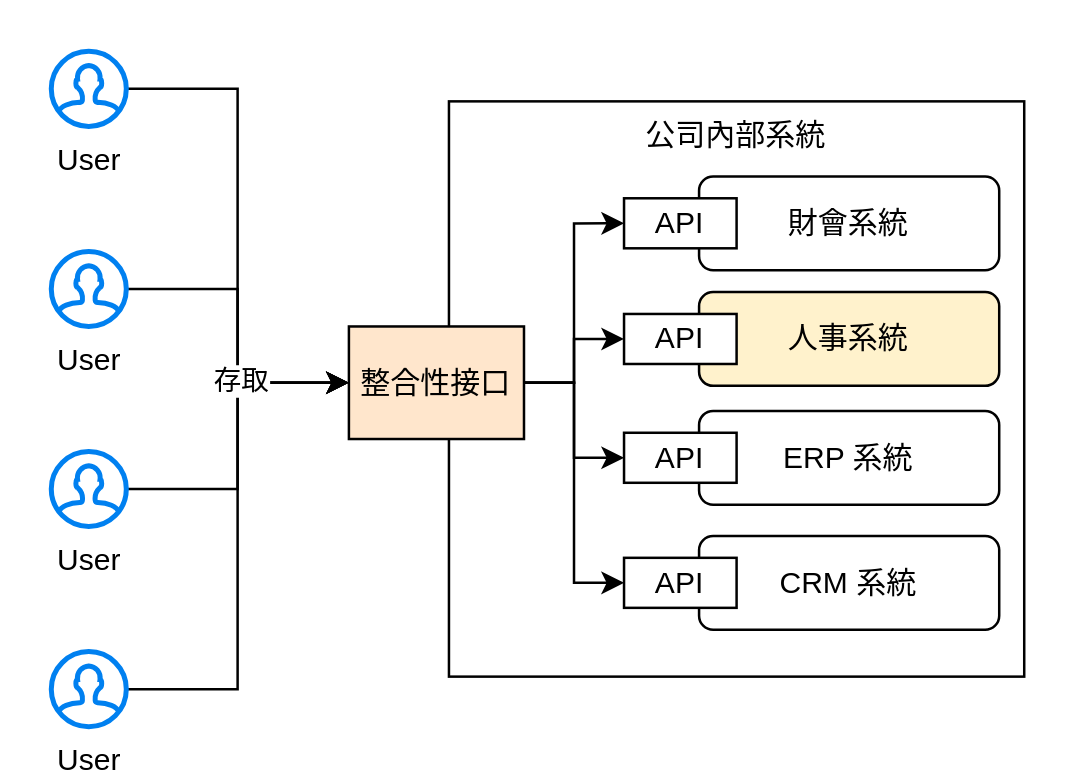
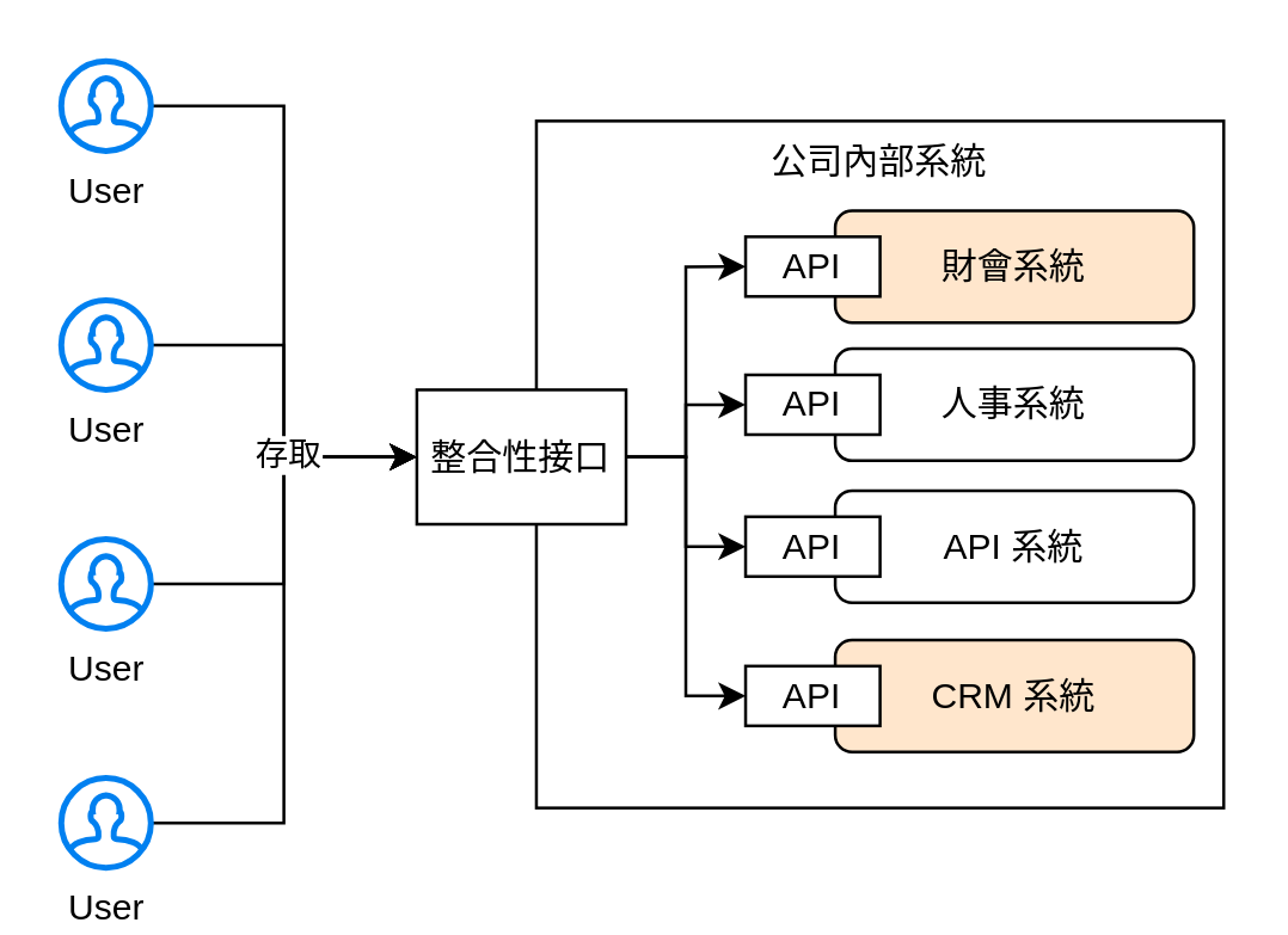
- <mxCell id="18" value="財會系統" style="rounded=1;whiteSpace=wrap;html=1;" vertex="1" parent="17"><mxGeometry x="30" width="120" height="37.5" as="geometry" /></mxCell>
+ <mxCell id="18" value="財會系統" style="rounded=1;whiteSpace=wrap;html=1;fillColor=#ffe6cc;" vertex="1" parent="17"><mxGeometry x="30" width="120" height="37.5" as="geometry" /></mxCell>
- <mxCell id="21" value="人事系統" style="rounded=1;whiteSpace=wrap;html=1;fillColor=#fff2cc;" vertex="1" parent="20"><mxGeometry x="30" width="120" height="37.5" as="geometry" /></mxCell>
+ <mxCell id="21" value="人事系統" style="rounded=1;whiteSpace=wrap;html=1;" vertex="1" parent="20"><mxGeometry x="30" width="120" height="37.5" as="geometry" /></mxCell>
- <mxCell id="16" value="整合性接口" style="rounded=0;whiteSpace=wrap;html=1;fillColor=#ffe6cc;" vertex="1" parent="1"><mxGeometry x="139" y="130" width="70" height="45" as="geometry" /></mxCell>
+ <mxCell id="16" value="整合性接口" style="rounded=0;whiteSpace=wrap;html=1;" vertex="1" parent="1"><mxGeometry x="139" y="130" width="70" height="45" as="geometry" /></mxCell>
- <mxCell id="27" value="ERP 系統" style="rounded=1;whiteSpace=wrap;html=1;" vertex="1" parent="26"><mxGeometry x="30" width="120" height="37.5" as="geometry" /></mxCell>
+ <mxCell id="27" value="API 系統" style="rounded=1;whiteSpace=wrap;html=1;" vertex="1" parent="26"><mxGeometry x="30" width="120" height="37.5" as="geometry" /></mxCell>
- <mxCell id="24" value="CRM 系統" style="rounded=1;whiteSpace=wrap;html=1;" vertex="1" parent="23"><mxGeometry x="30" width="120" height="37.5" as="geometry" /></mxCell>
+ <mxCell id="24" value="CRM 系統" style="rounded=1;whiteSpace=wrap;html=1;fillColor=#ffe6cc;" vertex="1" parent="23"><mxGeometry x="30" width="120" height="37.5" as="geometry" /></mxCell>
